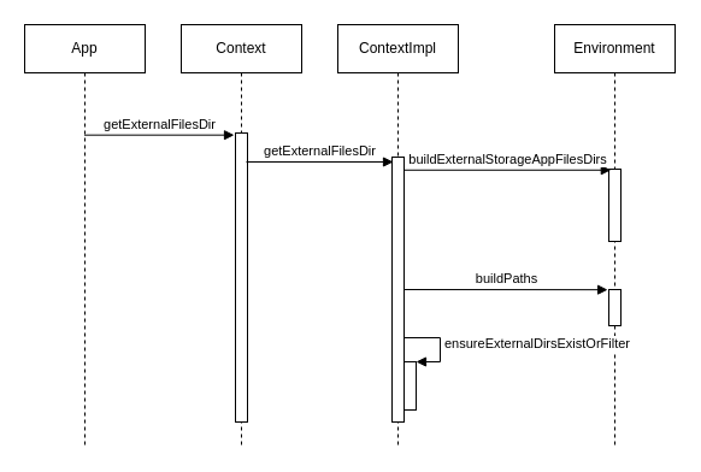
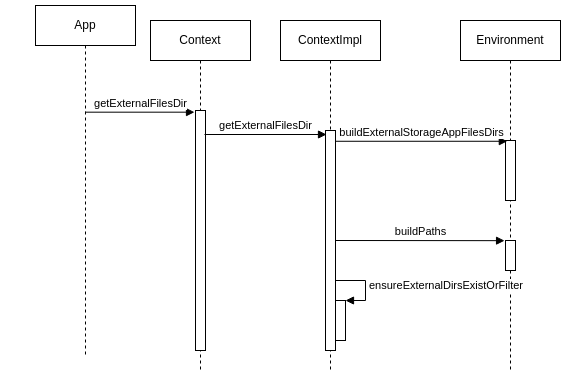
- <mxCell id="2" value="App" style="shape=umlLifeline;perimeter=lifelinePerimeter;whiteSpace=wrap;html=1;container=1;collapsible=0;recursiveResize=0;outlineConnect=0;" parent="1" vertex="1"><mxGeometry x="20" y="20" width="100" height="350" as="geometry" /></mxCell>
+ <mxCell id="2" value="App" style="shape=umlLifeline;perimeter=lifelinePerimeter;whiteSpace=wrap;html=1;container=1;collapsible=0;recursiveResize=0;outlineConnect=0;" parent="1" vertex="1"><mxGeometry x="35" y="5" width="100" height="350" as="geometry" /></mxCell>
